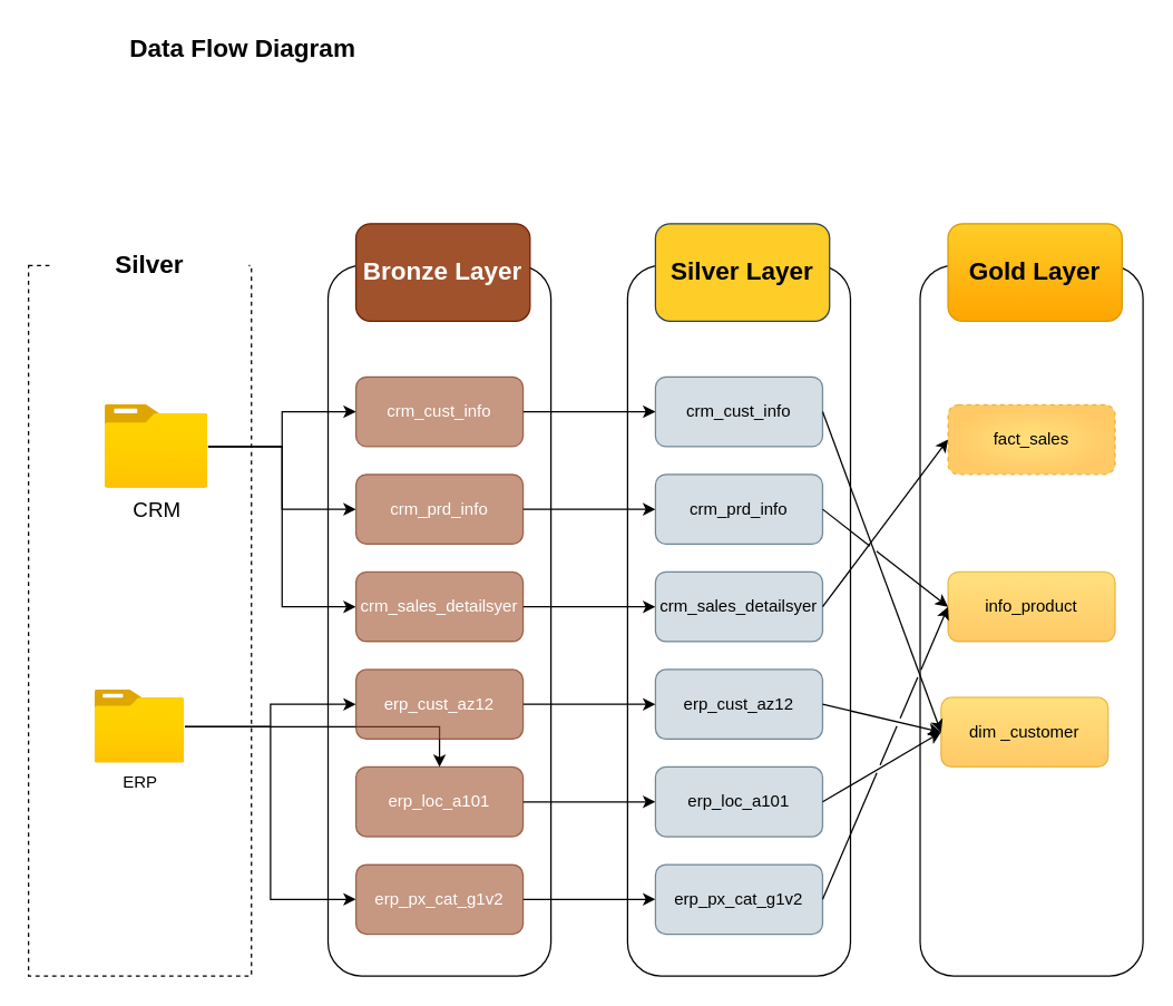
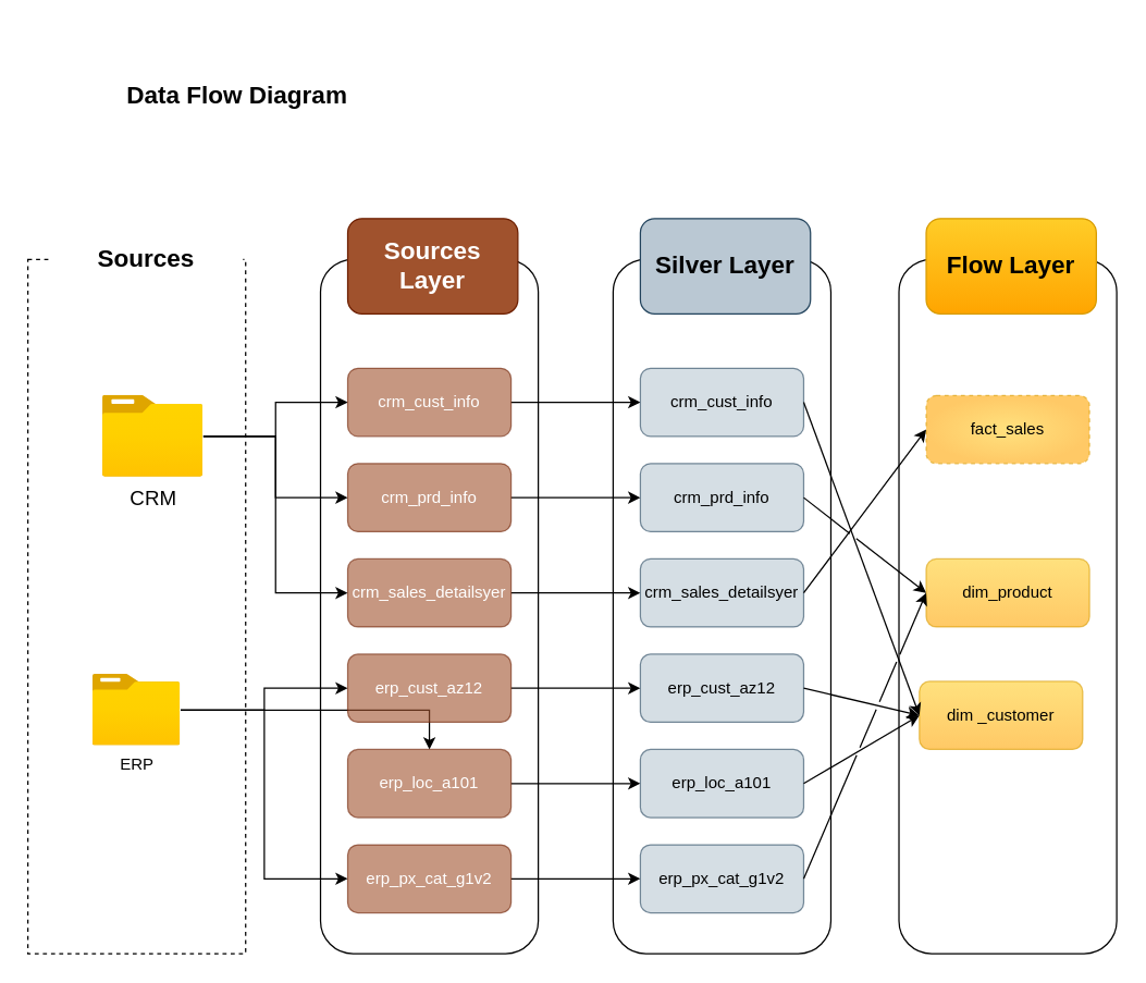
- <mxCell id="12" value="&lt;b&gt;&lt;font style=&quot;font-size: 18px;&quot;&gt;Data Flow Diagram&lt;/font&gt;&lt;/b&gt;" style="text;html=1;align=center;verticalAlign=middle;whiteSpace=wrap;rounded=0;" parent="1" vertex="1"><mxGeometry x="30" y="20" width="287.53" height="30" as="geometry" /></mxCell>
+ <mxCell id="12" value="&lt;b&gt;&lt;font style=&quot;font-size: 18px;&quot;&gt;Data Flow Diagram&lt;/font&gt;&lt;/b&gt;" style="text;html=1;align=center;verticalAlign=middle;whiteSpace=wrap;rounded=0;" parent="1" vertex="1"><mxGeometry x="30" y="55" width="287.53" height="30" as="geometry" /></mxCell>
- <mxCell id="3" value="&lt;font style=&quot;font-size: 18px;&quot;&gt;&lt;b&gt;Silver&lt;/b&gt;&lt;/font&gt;" style="rounded=1;whiteSpace=wrap;html=1;fillColor=default;strokeColor=none;" parent="1" vertex="1"><mxGeometry x="35.84" y="150" width="142.25" height="80" as="geometry" /></mxCell>
+ <mxCell id="3" value="&lt;font style=&quot;font-size: 18px;&quot;&gt;&lt;b&gt;Sources&lt;/b&gt;&lt;/font&gt;" style="rounded=1;whiteSpace=wrap;html=1;fillColor=default;strokeColor=none;" parent="1" vertex="1"><mxGeometry x="35.84" y="150" width="142.25" height="80" as="geometry" /></mxCell>
- <mxCell id="15" value="&lt;font style=&quot;font-size: 18px;&quot;&gt;&lt;b&gt;Bronze Layer&lt;/b&gt;&lt;/font&gt;" style="rounded=1;whiteSpace=wrap;html=1;fillColor=#a0522d;strokeColor=#6D1F00;fontColor=#ffffff;" parent="1" vertex="1"><mxGeometry x="255" y="160" width="125" height="70" as="geometry" /></mxCell>
+ <mxCell id="15" value="&lt;font style=&quot;font-size: 18px;&quot;&gt;&lt;b&gt;Sources Layer&lt;/b&gt;&lt;/font&gt;" style="rounded=1;whiteSpace=wrap;html=1;fillColor=#a0522d;strokeColor=#6D1F00;fontColor=#ffffff;" parent="1" vertex="1"><mxGeometry x="255" y="160" width="125" height="70" as="geometry" /></mxCell>
- <mxCell id="28" value="&lt;font style=&quot;font-size: 18px;&quot;&gt;&lt;b&gt;Silver Layer&lt;/b&gt;&lt;/font&gt;" style="rounded=1;whiteSpace=wrap;html=1;fillColor=#ffcd28;strokeColor=#23445d;" parent="1" vertex="1"><mxGeometry x="470" y="160" width="125" height="70" as="geometry" /></mxCell>
+ <mxCell id="28" value="&lt;font style=&quot;font-size: 18px;&quot;&gt;&lt;b&gt;Silver Layer&lt;/b&gt;&lt;/font&gt;" style="rounded=1;whiteSpace=wrap;html=1;fillColor=#bac8d3;strokeColor=#23445d;" parent="1" vertex="1"><mxGeometry x="470" y="160" width="125" height="70" as="geometry" /></mxCell>
- <mxCell id="36" value="&lt;font style=&quot;font-size: 18px;&quot;&gt;&lt;b&gt;Gold Layer&lt;/b&gt;&lt;/font&gt;" style="rounded=1;whiteSpace=wrap;html=1;fillColor=#ffcd28;strokeColor=#d79b00;gradientColor=#ffa500;" vertex="1" parent="1"><mxGeometry x="680" y="160" width="125" height="70" as="geometry" /></mxCell>
+ <mxCell id="36" value="&lt;font style=&quot;font-size: 18px;&quot;&gt;&lt;b&gt;Flow Layer&lt;/b&gt;&lt;/font&gt;" style="rounded=1;whiteSpace=wrap;html=1;fillColor=#ffcd28;strokeColor=#d79b00;gradientColor=#ffa500;" vertex="1" parent="1"><mxGeometry x="680" y="160" width="125" height="70" as="geometry" /></mxCell>
- <mxCell id="38" value="info_product" style="rounded=1;whiteSpace=wrap;html=1;fillColor=#ffcd28;strokeColor=#d79b00;opacity=60;gradientColor=#ffa500;" vertex="1" parent="1"><mxGeometry x="680" y="410" width="120" height="50" as="geometry" /></mxCell>
+ <mxCell id="38" value="dim_product" style="rounded=1;whiteSpace=wrap;html=1;fillColor=#ffcd28;strokeColor=#d79b00;opacity=60;gradientColor=#ffa500;" vertex="1" parent="1"><mxGeometry x="680" y="410" width="120" height="50" as="geometry" /></mxCell>
